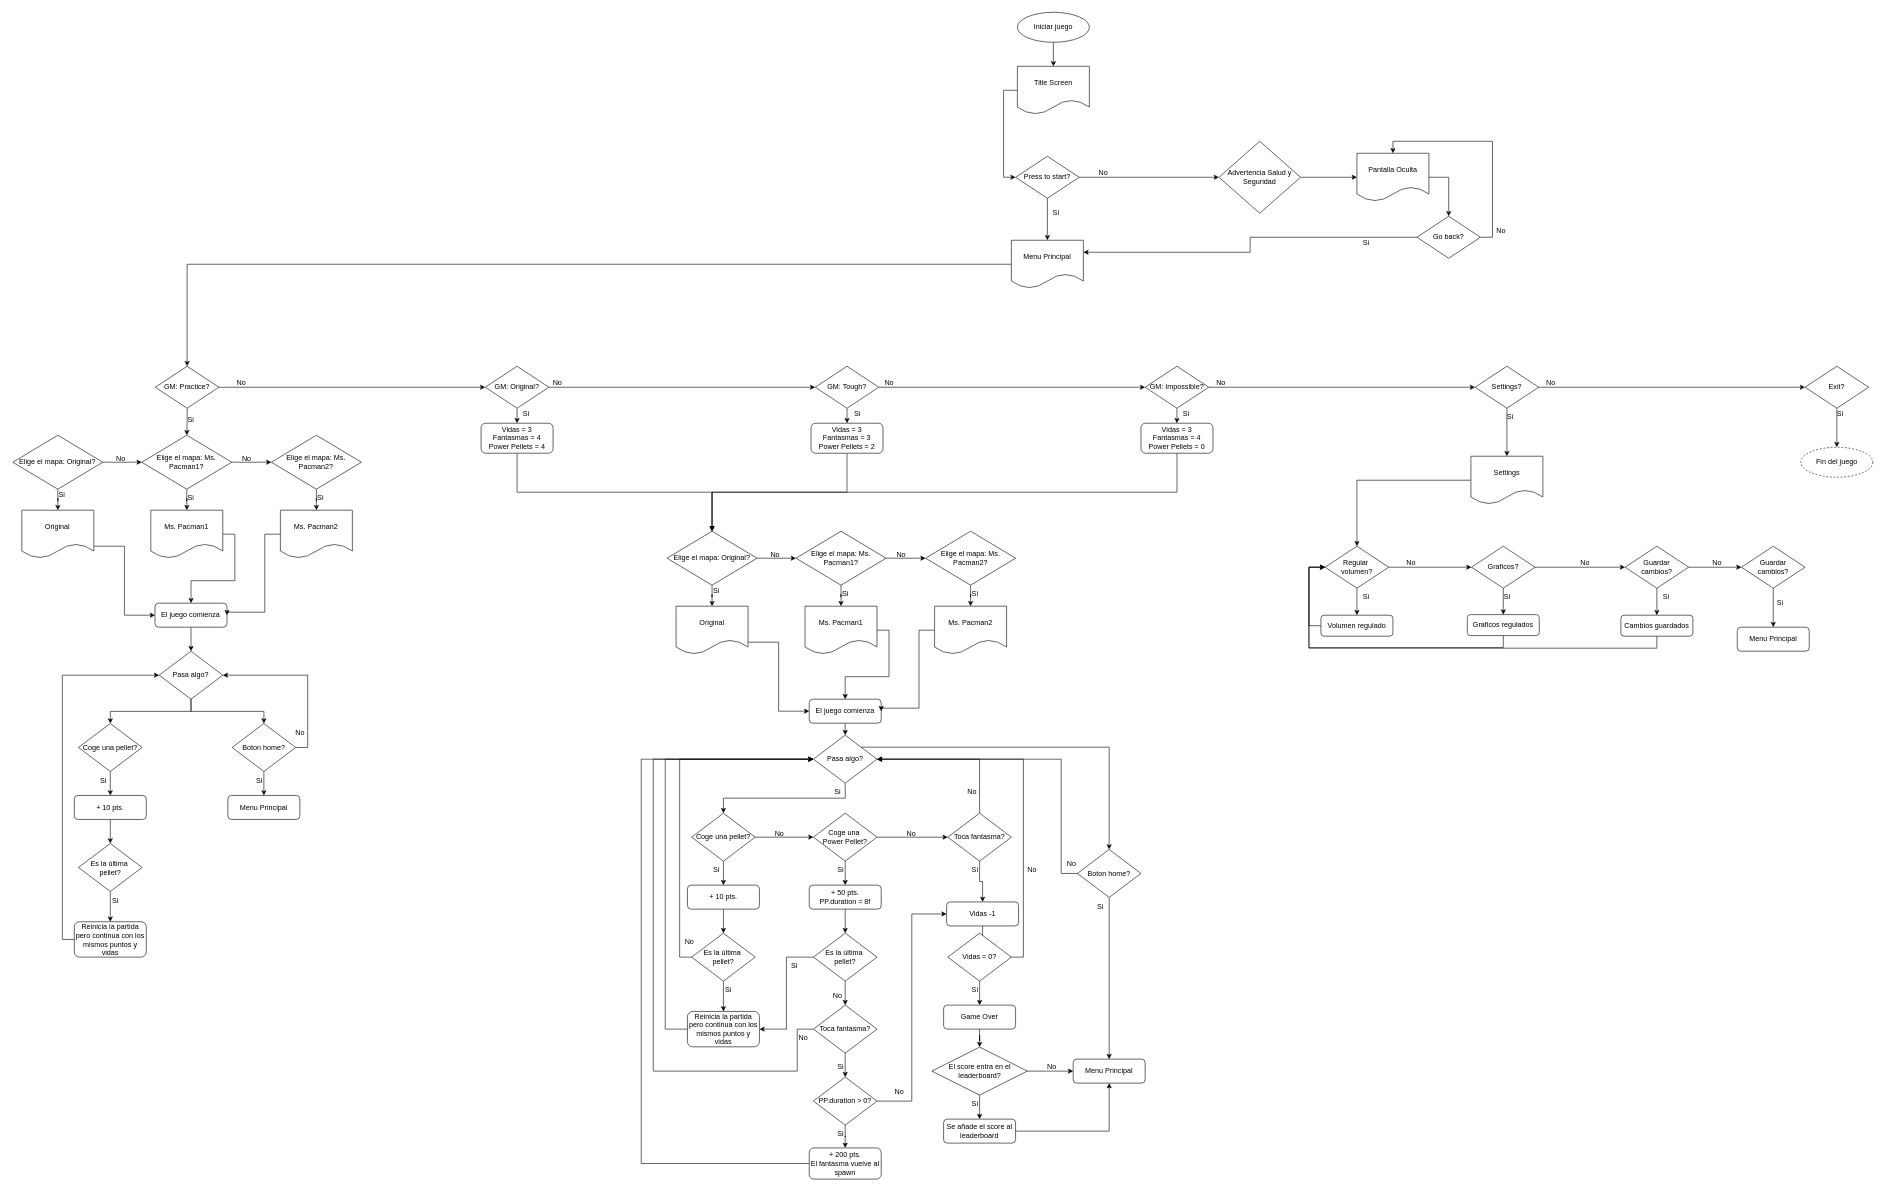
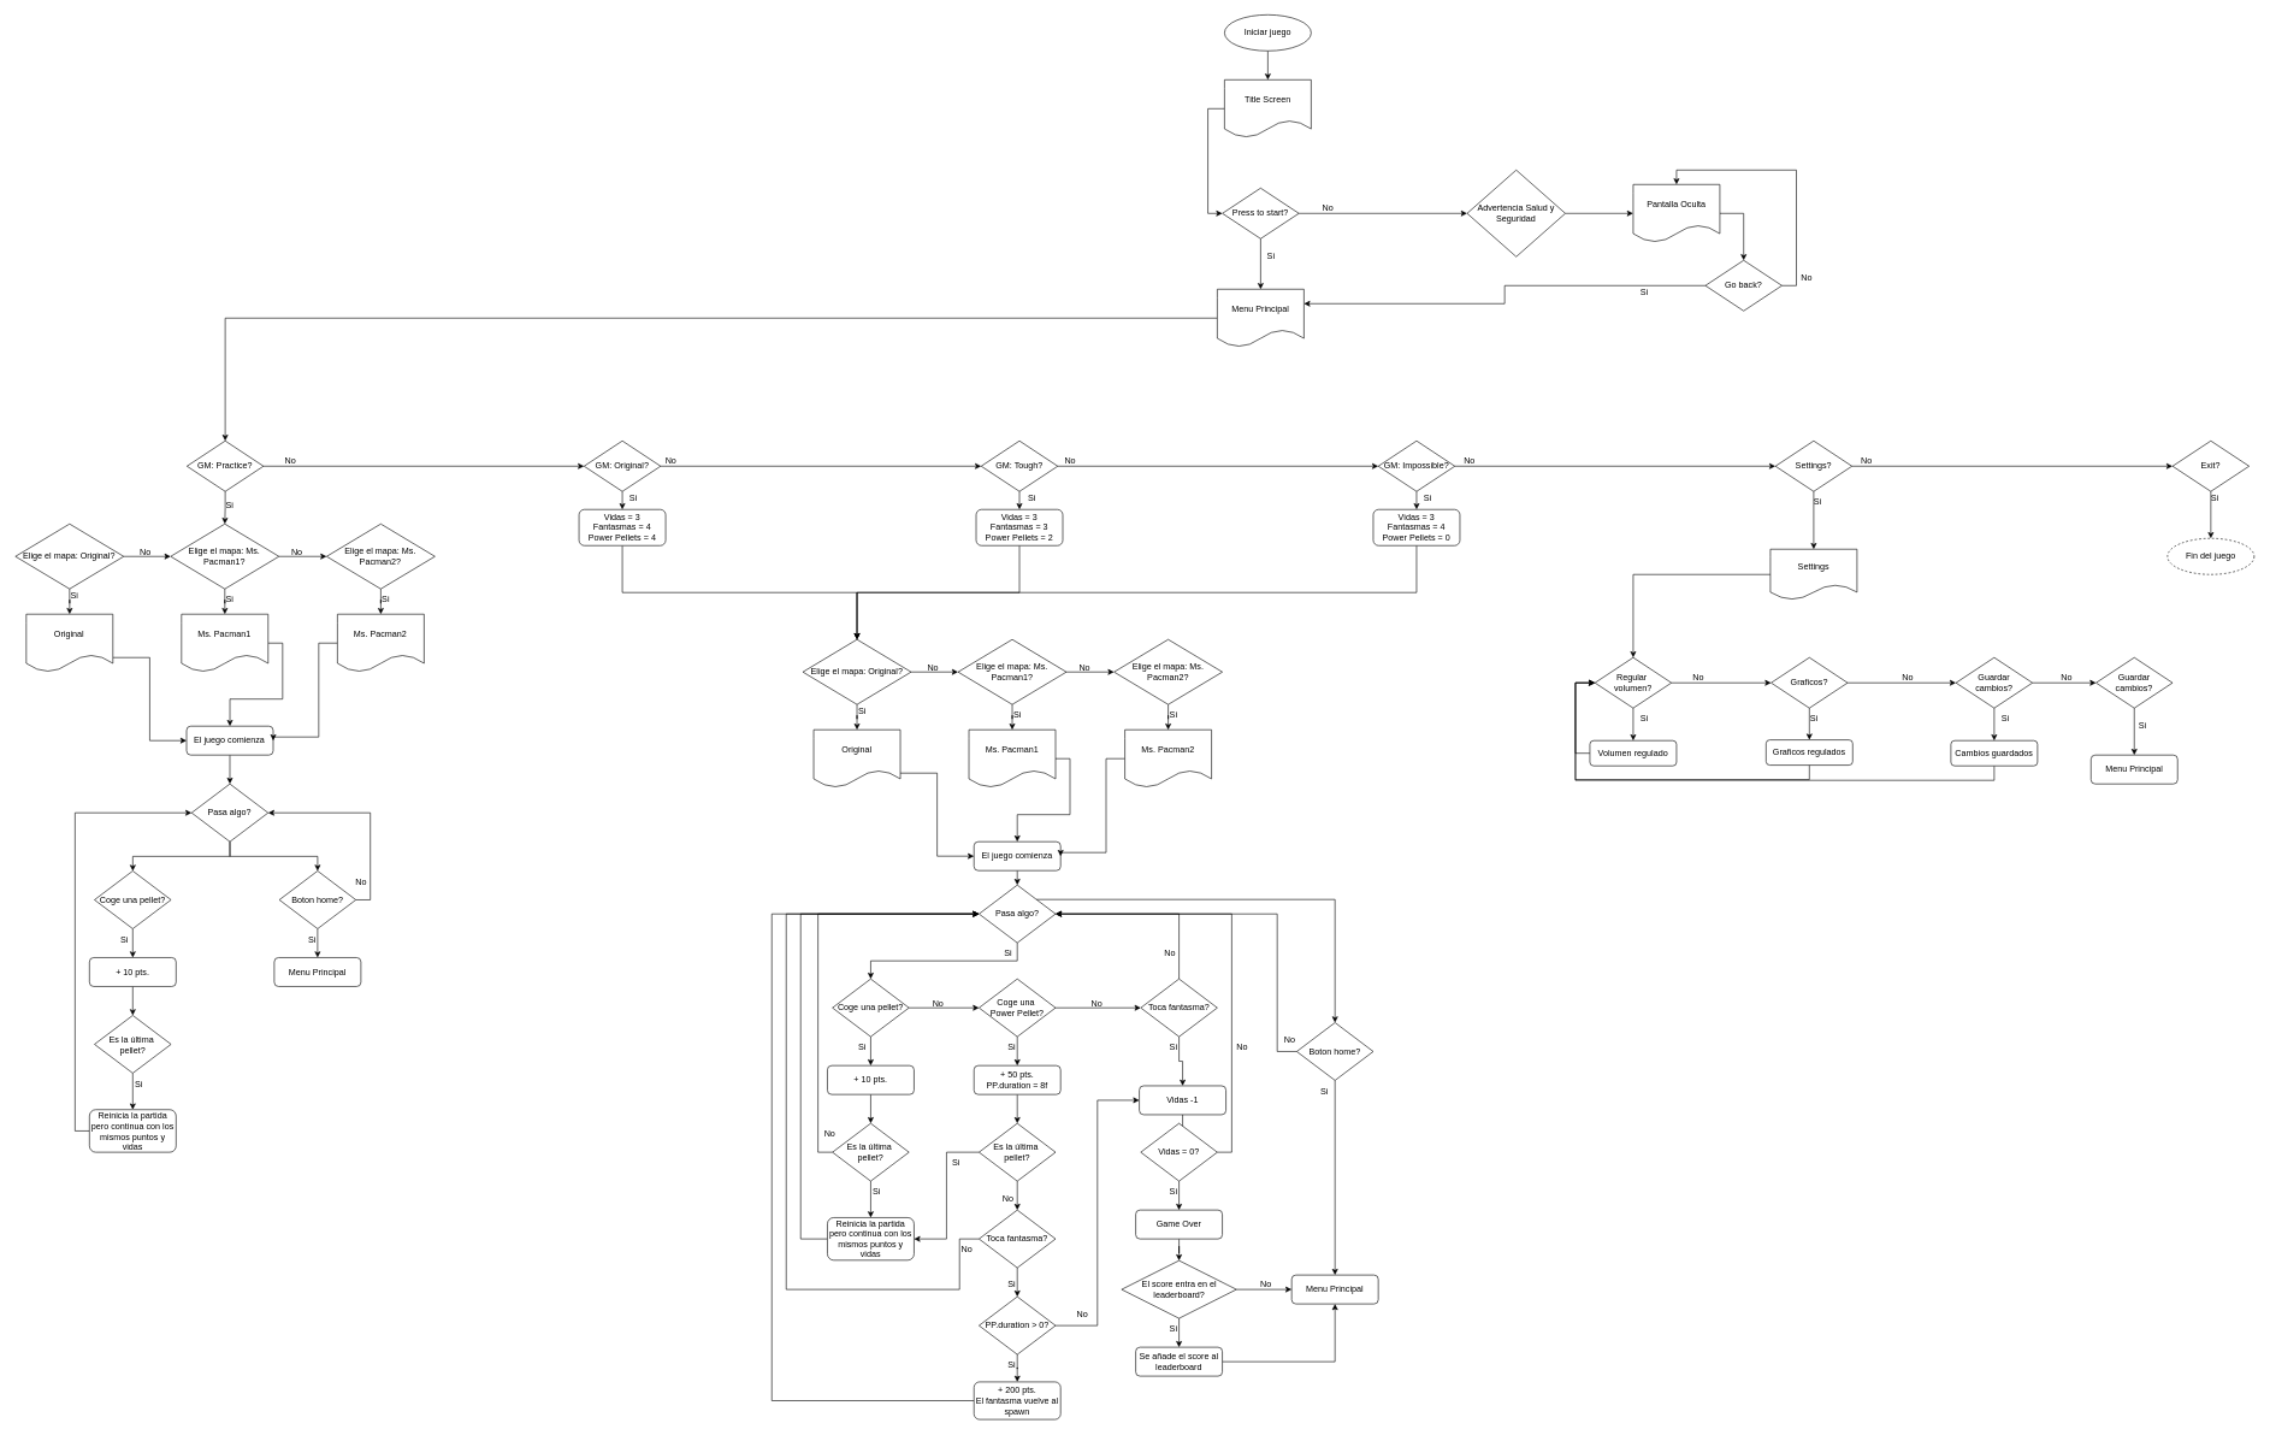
- <mxCell id="188" value="Settings" style="shape=document;whiteSpace=wrap;html=1;boundedLbl=1;" vertex="1" parent="1"><mxGeometry x="2451" y="760" width="120" height="80" as="geometry" /></mxCell>
+ <mxCell id="188" value="Settings" style="shape=document;whiteSpace=wrap;html=1;boundedLbl=1;" vertex="1" parent="1"><mxGeometry x="2451" y="760" width="120" height="70" as="geometry" /></mxCell>
